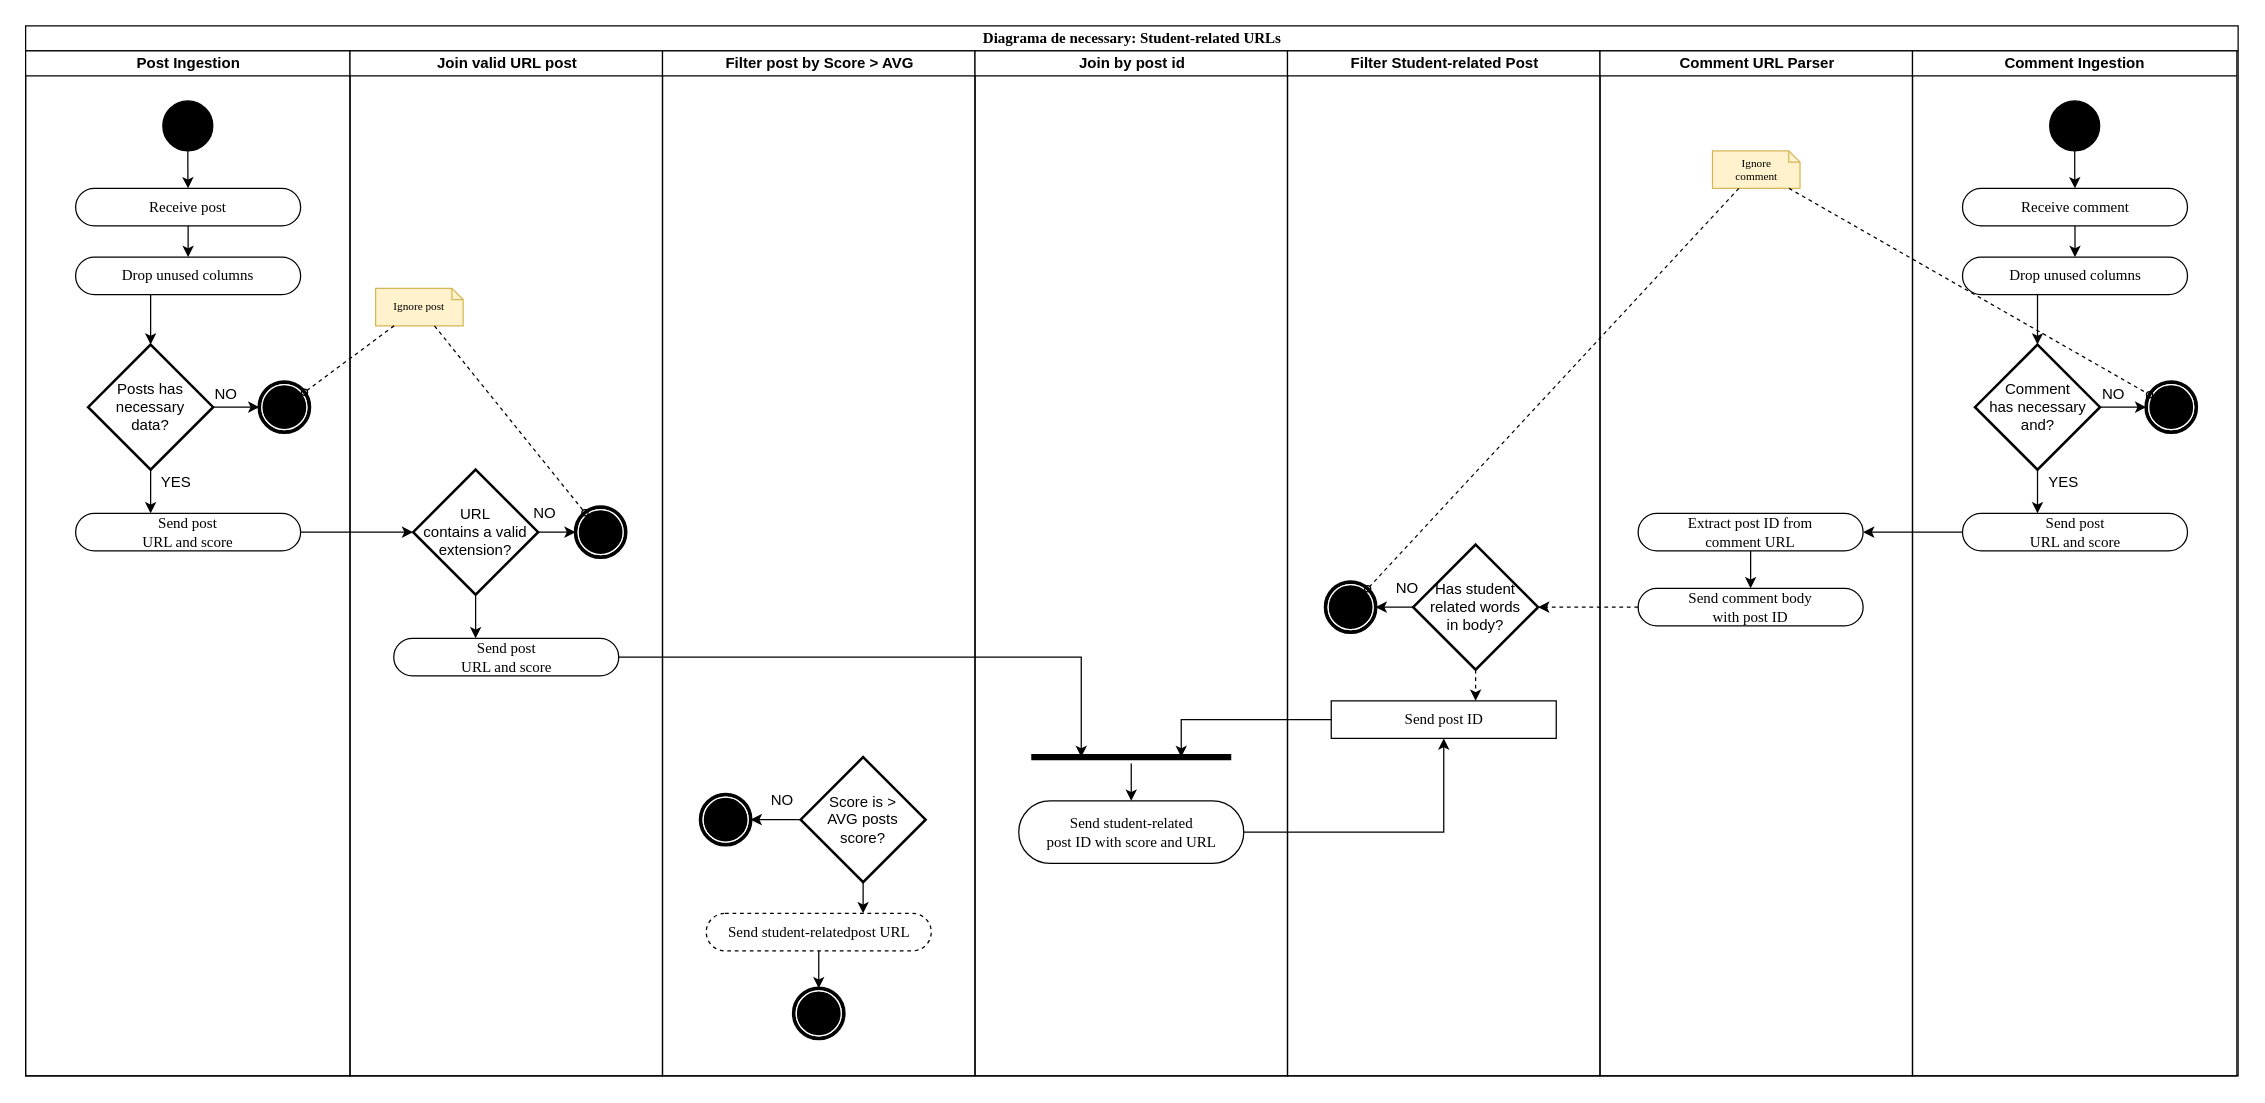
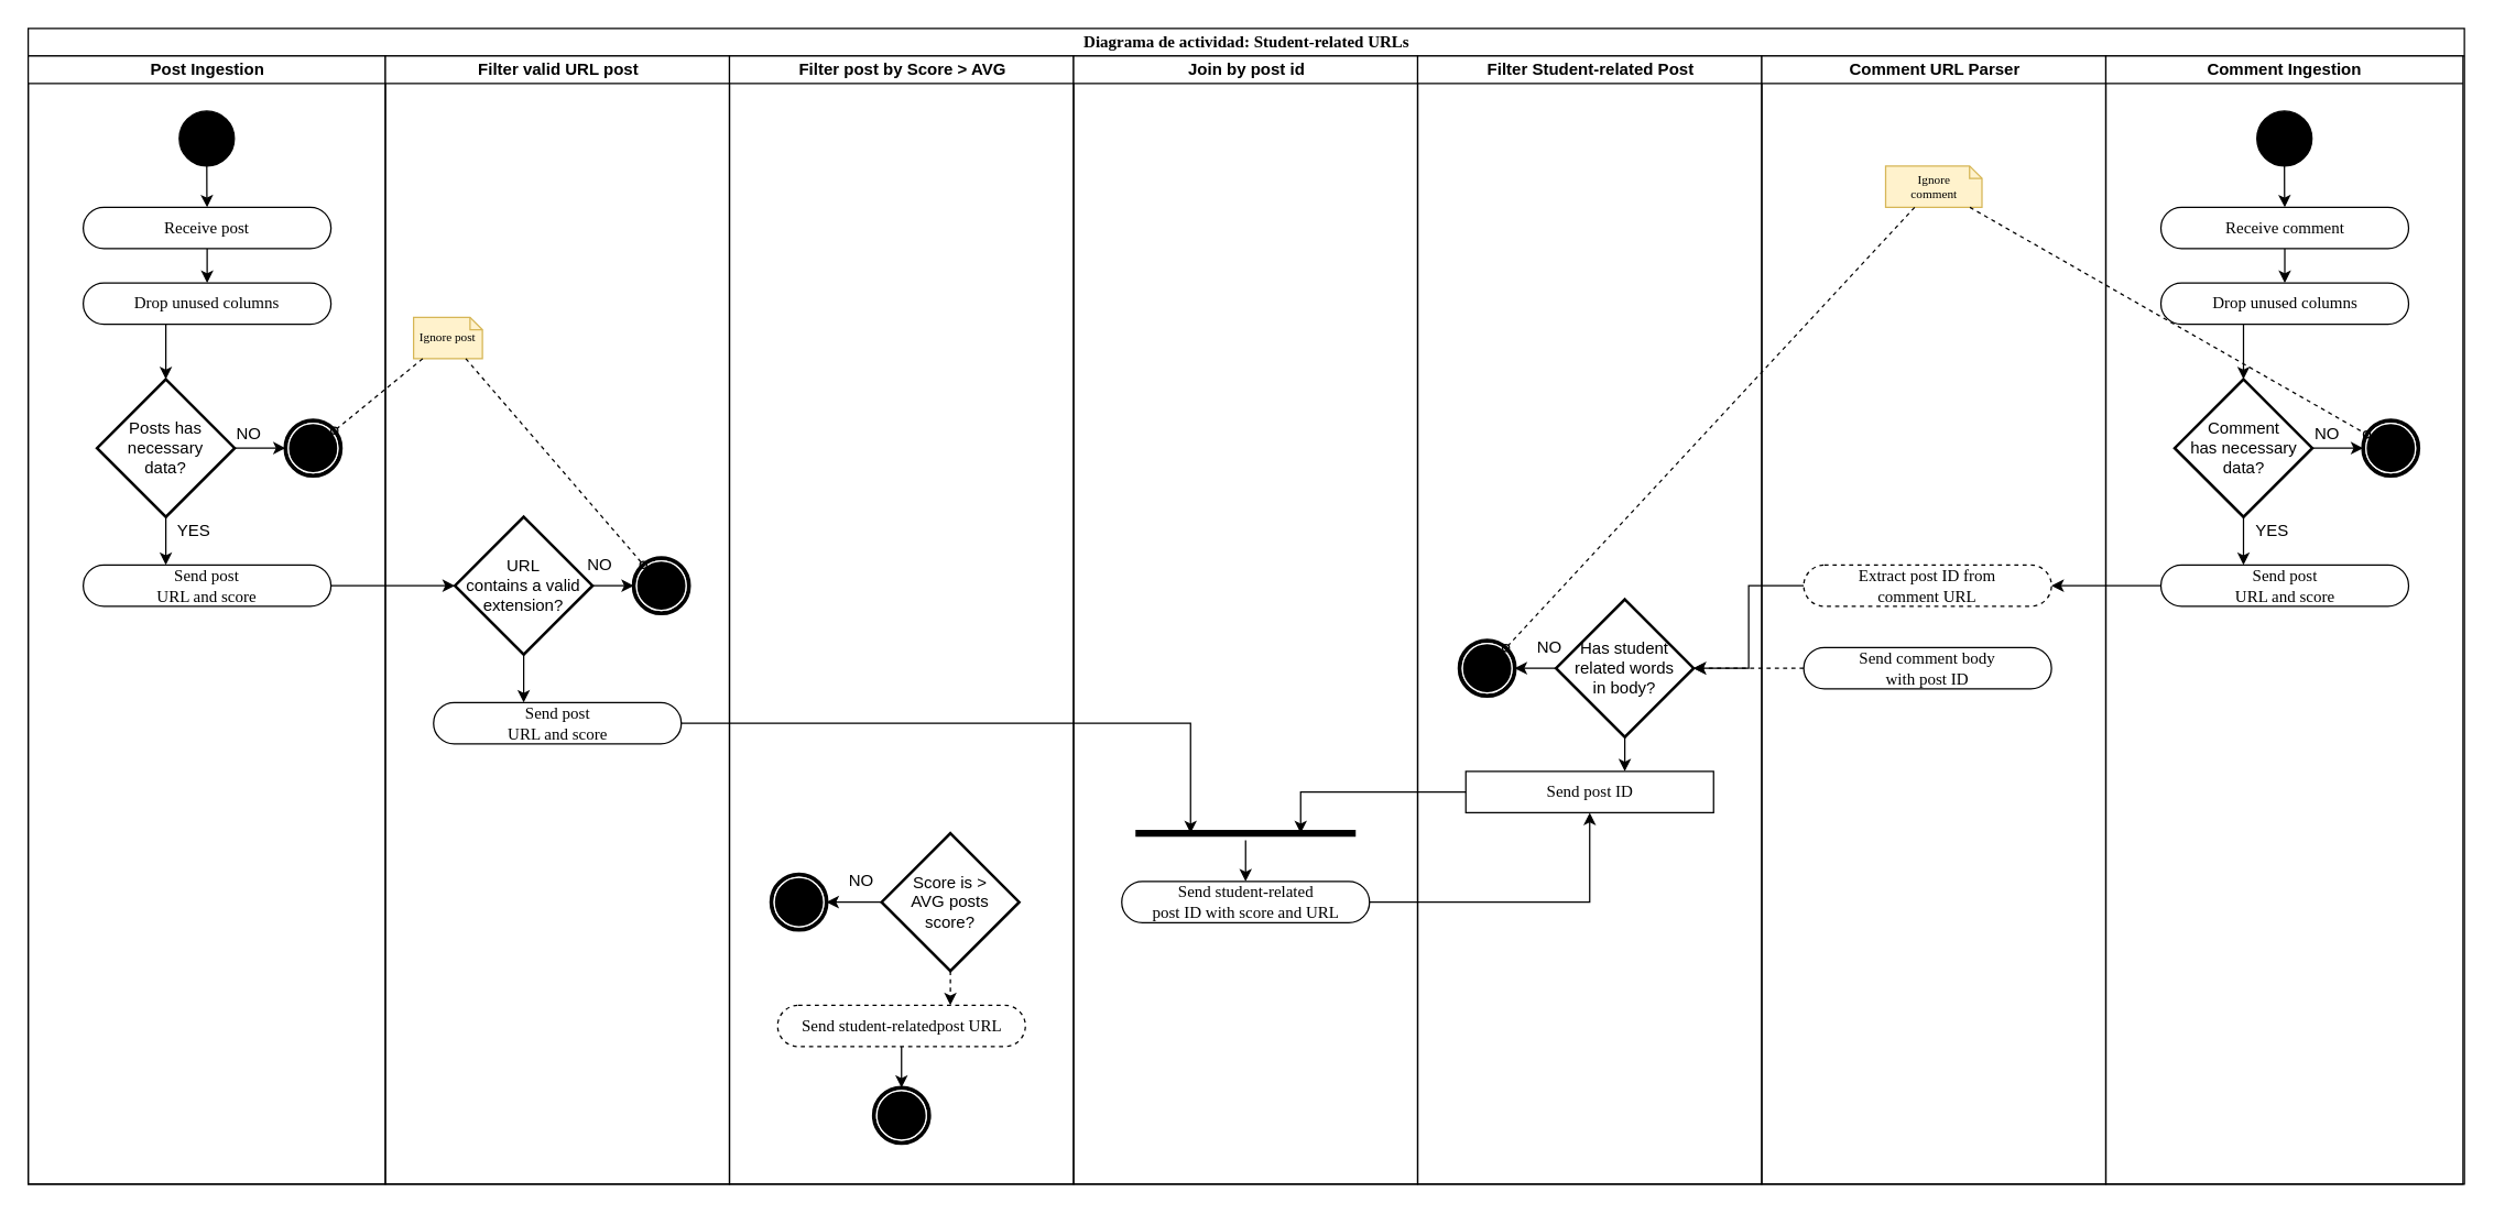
- <mxCell id="2" value="Diagrama de necessary: Student-related URLs" style="swimlane;html=1;childLayout=stackLayout;startSize=20;rounded=0;shadow=0;comic=0;labelBackgroundColor=none;strokeWidth=1;fontFamily=Verdana;fontSize=12;align=center;" parent="1" vertex="1"><mxGeometry x="20" y="20" width="1770" height="840" as="geometry" /></mxCell>
+ <mxCell id="2" value="Diagrama de actividad: Student-related URLs" style="swimlane;html=1;childLayout=stackLayout;startSize=20;rounded=0;shadow=0;comic=0;labelBackgroundColor=none;strokeWidth=1;fontFamily=Verdana;fontSize=12;align=center;" parent="1" vertex="1"><mxGeometry x="20" y="20" width="1770" height="840" as="geometry" /></mxCell>
- <mxCell id="17" value="Join valid URL post" style="swimlane;html=1;startSize=20;" parent="2" vertex="1"><mxGeometry x="259.5" y="20" width="250" height="820" as="geometry" /></mxCell>
+ <mxCell id="17" value="Filter valid URL post" style="swimlane;html=1;startSize=20;" parent="2" vertex="1"><mxGeometry x="259.5" y="20" width="250" height="820" as="geometry" /></mxCell>
- <mxCell id="23" value="Ignore post" style="shape=note;whiteSpace=wrap;html=1;rounded=0;shadow=0;comic=0;labelBackgroundColor=none;strokeWidth=1;fontFamily=Verdana;fontSize=9;align=center;size=9;fillColor=#fff2cc;strokeColor=#d6b656;" parent="17" vertex="1"><mxGeometry x="20.5" y="190" width="70" height="30" as="geometry" /></mxCell>
+ <mxCell id="23" value="Ignore post" style="shape=note;whiteSpace=wrap;html=1;rounded=0;shadow=0;comic=0;labelBackgroundColor=none;strokeWidth=1;fontFamily=Verdana;fontSize=9;align=center;size=9;fillColor=#fff2cc;strokeColor=#d6b656;" parent="17" vertex="1"><mxGeometry x="20.5" y="190" width="50" height="30" as="geometry" /></mxCell>
- <mxCell id="61" value="Comment&lt;br&gt;has necessary&lt;br&gt;and?" style="strokeWidth=2;html=1;shape=mxgraph.flowchart.decision;whiteSpace=wrap;" vertex="1" parent="54"><mxGeometry x="50" y="235" width="100" height="100" as="geometry" /></mxCell>
+ <mxCell id="61" value="Comment&lt;br&gt;has necessary&lt;br&gt;data?" style="strokeWidth=2;html=1;shape=mxgraph.flowchart.decision;whiteSpace=wrap;" vertex="1" parent="54"><mxGeometry x="50" y="235" width="100" height="100" as="geometry" /></mxCell>
- <mxCell id="48" value="Extract post ID from&lt;br&gt;comment URL" style="rounded=1;whiteSpace=wrap;html=1;shadow=0;comic=0;labelBackgroundColor=none;strokeWidth=1;fontFamily=Verdana;fontSize=12;align=center;arcSize=50;" vertex="1" parent="46"><mxGeometry x="30.5" y="370" width="180" height="30" as="geometry" /></mxCell>
+ <mxCell id="48" value="Extract post ID from&lt;br&gt;comment URL" style="rounded=1;whiteSpace=wrap;html=1;shadow=0;comic=0;labelBackgroundColor=none;strokeWidth=1;fontFamily=Verdana;fontSize=12;align=center;arcSize=50;dashed=1;" vertex="1" parent="46"><mxGeometry x="30.5" y="370" width="180" height="30" as="geometry" /></mxCell>
- <mxCell id="47" style="edgeStyle=orthogonalEdgeStyle;rounded=0;orthogonalLoop=1;jettySize=auto;html=1;" edge="1" parent="46" source="48" target="49"><mxGeometry relative="1" as="geometry" /></mxCell>
+ <mxCell id="47" style="edgeStyle=orthogonalEdgeStyle;rounded=0;orthogonalLoop=1;jettySize=auto;html=1;" edge="1" parent="46" source="48" target="42"><mxGeometry relative="1" as="geometry" /></mxCell>
- <mxCell id="41" style="edgeStyle=orthogonalEdgeStyle;rounded=0;orthogonalLoop=1;jettySize=auto;html=1;dashed=1;" edge="1" parent="39" source="42" target="45"><mxGeometry relative="1" as="geometry"><Array as="points"><mxPoint x="151" y="500" /><mxPoint x="151" y="500" /></Array></mxGeometry></mxCell>
+ <mxCell id="41" style="edgeStyle=orthogonalEdgeStyle;rounded=0;orthogonalLoop=1;jettySize=auto;html=1;" edge="1" parent="39" source="42" target="45"><mxGeometry relative="1" as="geometry"><Array as="points"><mxPoint x="151" y="500" /><mxPoint x="151" y="500" /></Array></mxGeometry></mxCell>
- <mxCell id="38" value="Send student-related&lt;br&gt;post ID with&amp;nbsp;score and URL" style="rounded=1;whiteSpace=wrap;html=1;shadow=0;comic=0;labelBackgroundColor=none;strokeWidth=1;fontFamily=Verdana;fontSize=12;align=center;arcSize=50;" vertex="1" parent="35"><mxGeometry x="35" y="600" width="180" height="50" as="geometry" /></mxCell>
+ <mxCell id="38" value="Send student-related&lt;br&gt;post ID with&amp;nbsp;score and URL" style="rounded=1;whiteSpace=wrap;html=1;shadow=0;comic=0;labelBackgroundColor=none;strokeWidth=1;fontFamily=Verdana;fontSize=12;align=center;arcSize=50;" vertex="1" parent="35"><mxGeometry x="35" y="600" width="180" height="30" as="geometry" /></mxCell>
- <mxCell id="28" style="edgeStyle=orthogonalEdgeStyle;rounded=0;orthogonalLoop=1;jettySize=auto;html=1;" edge="1" parent="26" source="29" target="33"><mxGeometry relative="1" as="geometry"><Array as="points"><mxPoint x="161" y="670" /><mxPoint x="161" y="670" /></Array></mxGeometry></mxCell>
+ <mxCell id="28" style="edgeStyle=orthogonalEdgeStyle;rounded=0;orthogonalLoop=1;jettySize=auto;html=1;dashed=1;" edge="1" parent="26" source="29" target="33"><mxGeometry relative="1" as="geometry"><Array as="points"><mxPoint x="161" y="670" /><mxPoint x="161" y="670" /></Array></mxGeometry></mxCell>
